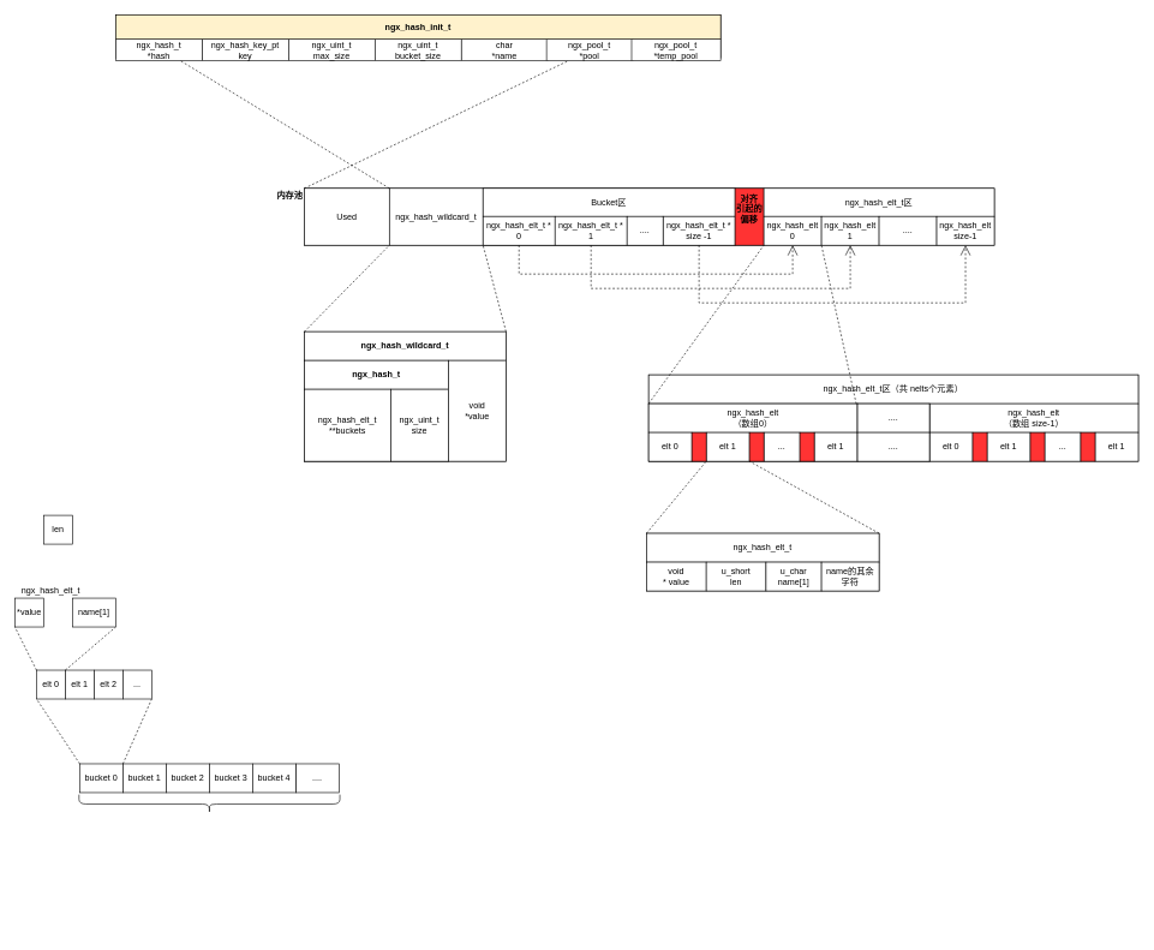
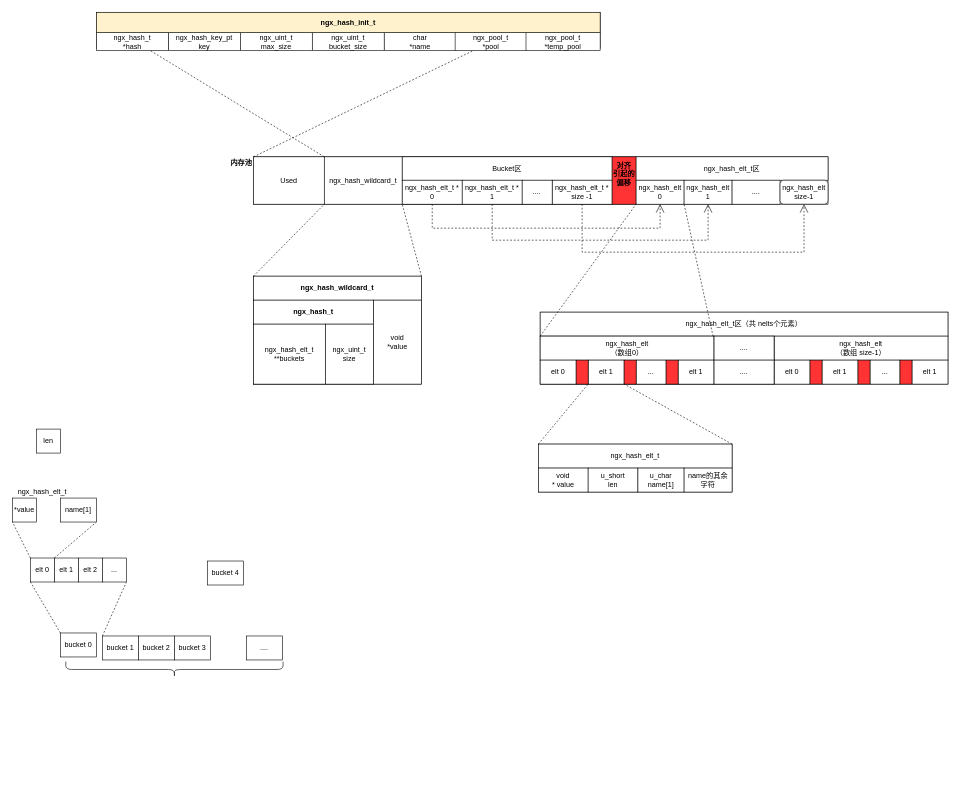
- <mxCell id="57" value="ngx_hash_elt&lt;br&gt;size-1" style="rounded=0;whiteSpace=wrap;html=1;" vertex="1" parent="1"><mxGeometry x="1300" y="300" width="80" height="40" as="geometry" /></mxCell>
+ <mxCell id="57" value="ngx_hash_elt&lt;br&gt;size-1" style="whiteSpace=wrap;html=1;rounded=1;" vertex="1" parent="1"><mxGeometry x="1300" y="300" width="80" height="40" as="geometry" /></mxCell>
- <mxCell id="8" value="bucket 0" style="rounded=0;whiteSpace=wrap;html=1;" parent="1" vertex="1"><mxGeometry x="110" y="1060" width="60" height="40" as="geometry" /></mxCell>
+ <mxCell id="8" value="bucket 0" style="rounded=0;whiteSpace=wrap;html=1;" parent="1" vertex="1"><mxGeometry x="100" y="1055" width="60" height="40" as="geometry" /></mxCell>
- <mxCell id="13" value="bucket 4" style="rounded=0;whiteSpace=wrap;html=1;" parent="1" vertex="1"><mxGeometry x="350" y="1060" width="60" height="40" as="geometry" /></mxCell>
+ <mxCell id="13" value="bucket 4" style="rounded=0;whiteSpace=wrap;html=1;" parent="1" vertex="1"><mxGeometry x="345" y="935" width="60" height="40" as="geometry" /></mxCell>
